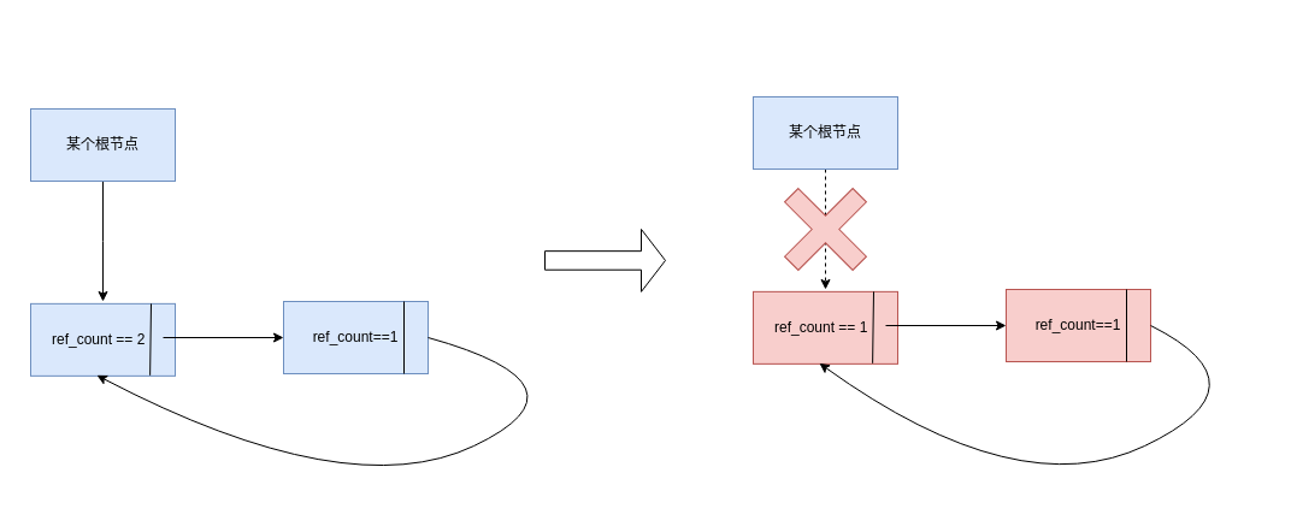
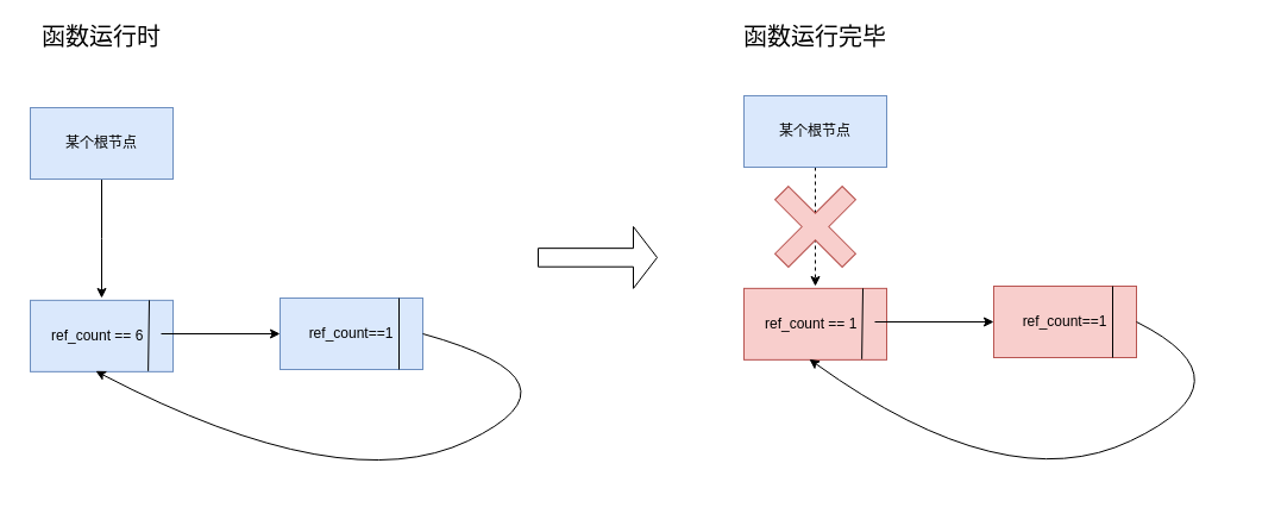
+ <mxCell id="20" value="函数运行时" style="text;html=1;strokeColor=none;fillColor=none;align=center;verticalAlign=middle;whiteSpace=wrap;rounded=0;perimeterSpacing=0;fontSize=20;" vertex="1" parent="1"><mxGeometry x="20" y="20" width="130" height="20" as="geometry" /></mxCell>
+ <mxCell id="21" value="函数运行完毕" style="text;html=1;strokeColor=none;fillColor=none;align=center;verticalAlign=middle;whiteSpace=wrap;rounded=0;perimeterSpacing=0;fontSize=20;" vertex="1" parent="1"><mxGeometry x="620" y="20" width="130" height="20" as="geometry" /></mxCell>
- <mxCell id="2" value="ref_count == 2&amp;nbsp;&amp;nbsp;" style="rounded=0;whiteSpace=wrap;html=1;fillColor=#dae8fc;strokeColor=#6c8ebf;" vertex="1" parent="1"><mxGeometry x="25" y="251.86" width="120" height="60" as="geometry" /></mxCell>
+ <mxCell id="2" value="ref_count == 6&amp;nbsp;&amp;nbsp;" style="rounded=0;whiteSpace=wrap;html=1;fillColor=#dae8fc;strokeColor=#6c8ebf;" vertex="1" parent="1"><mxGeometry x="25" y="251.86" width="120" height="60" as="geometry" /></mxCell>
